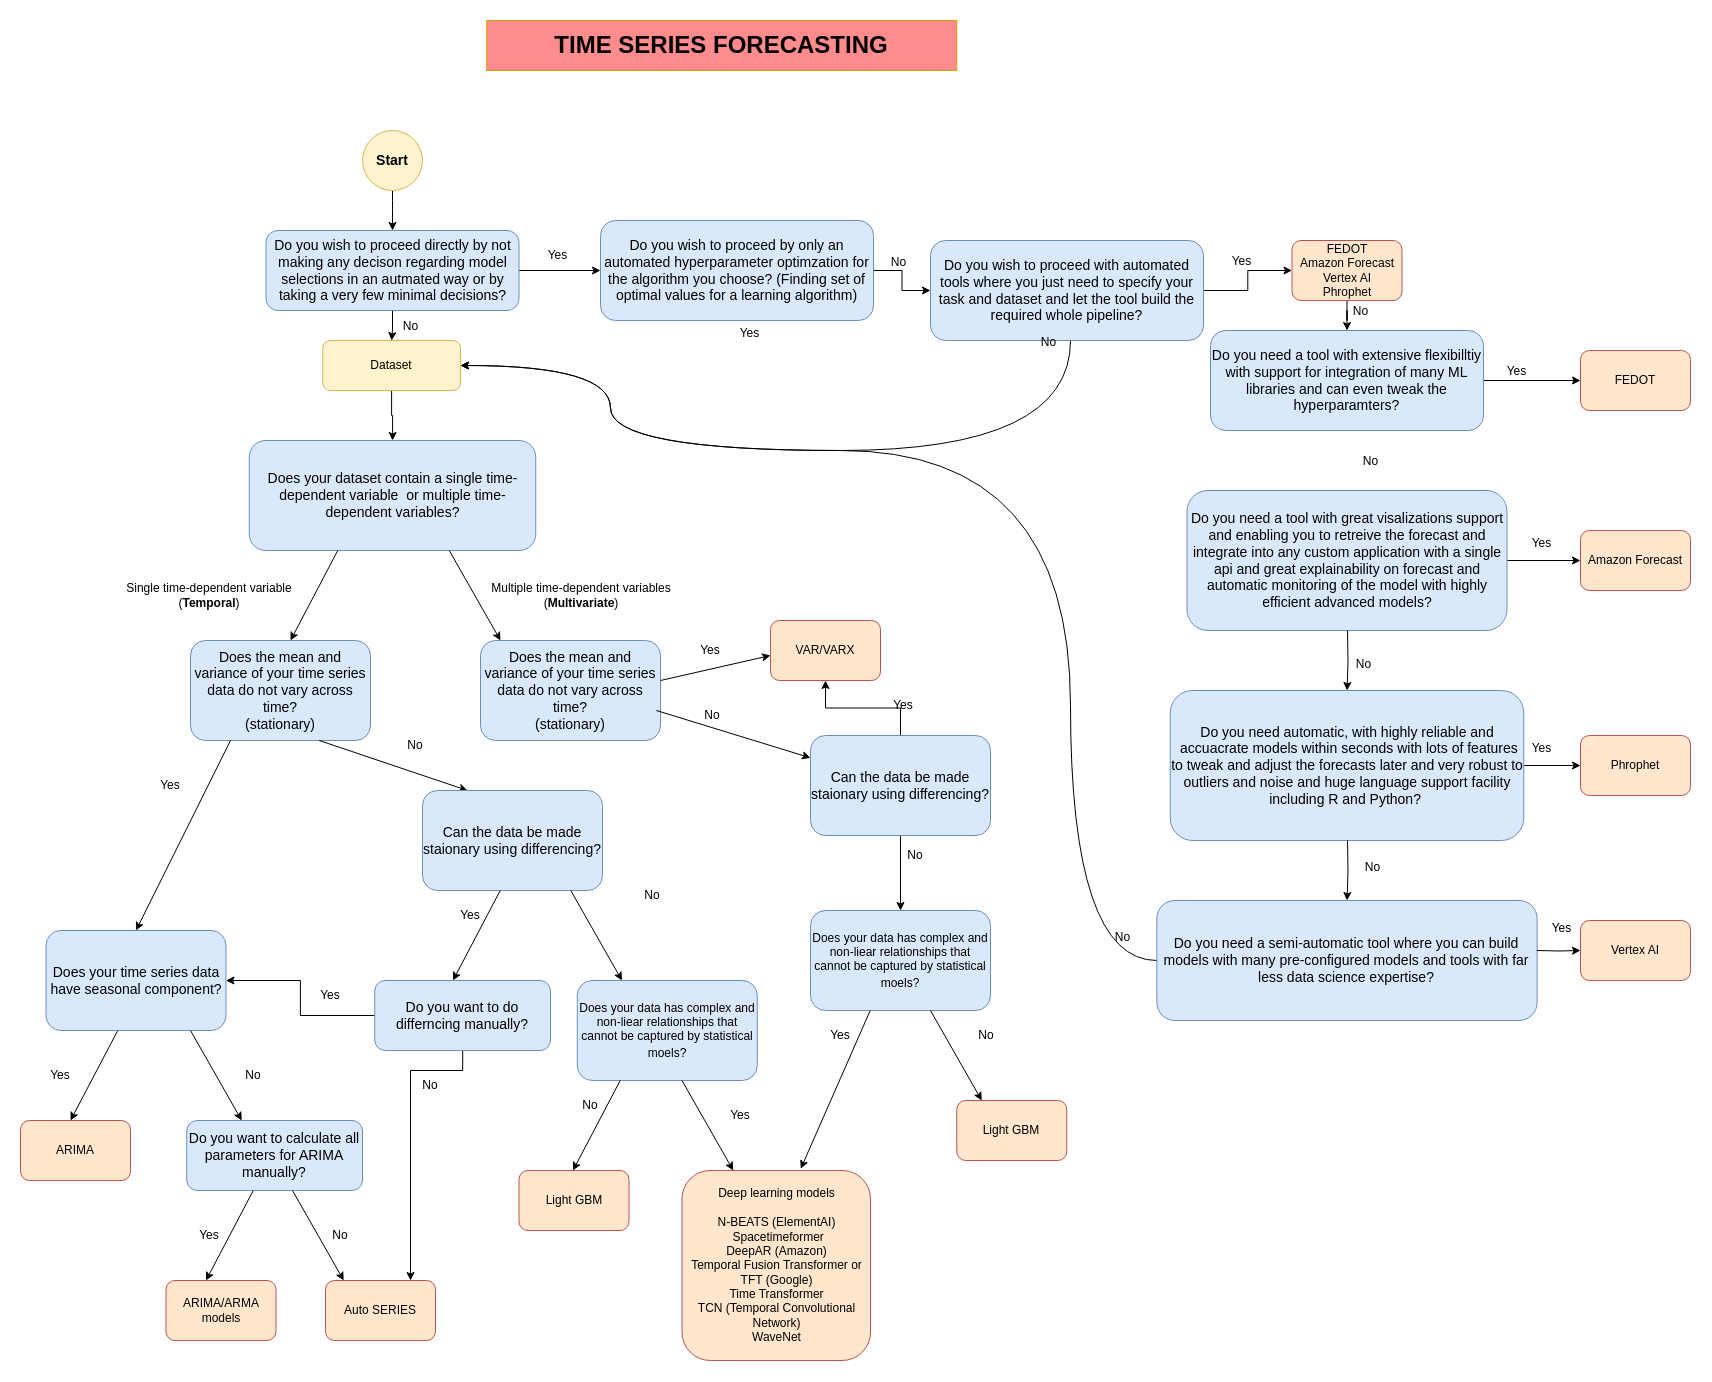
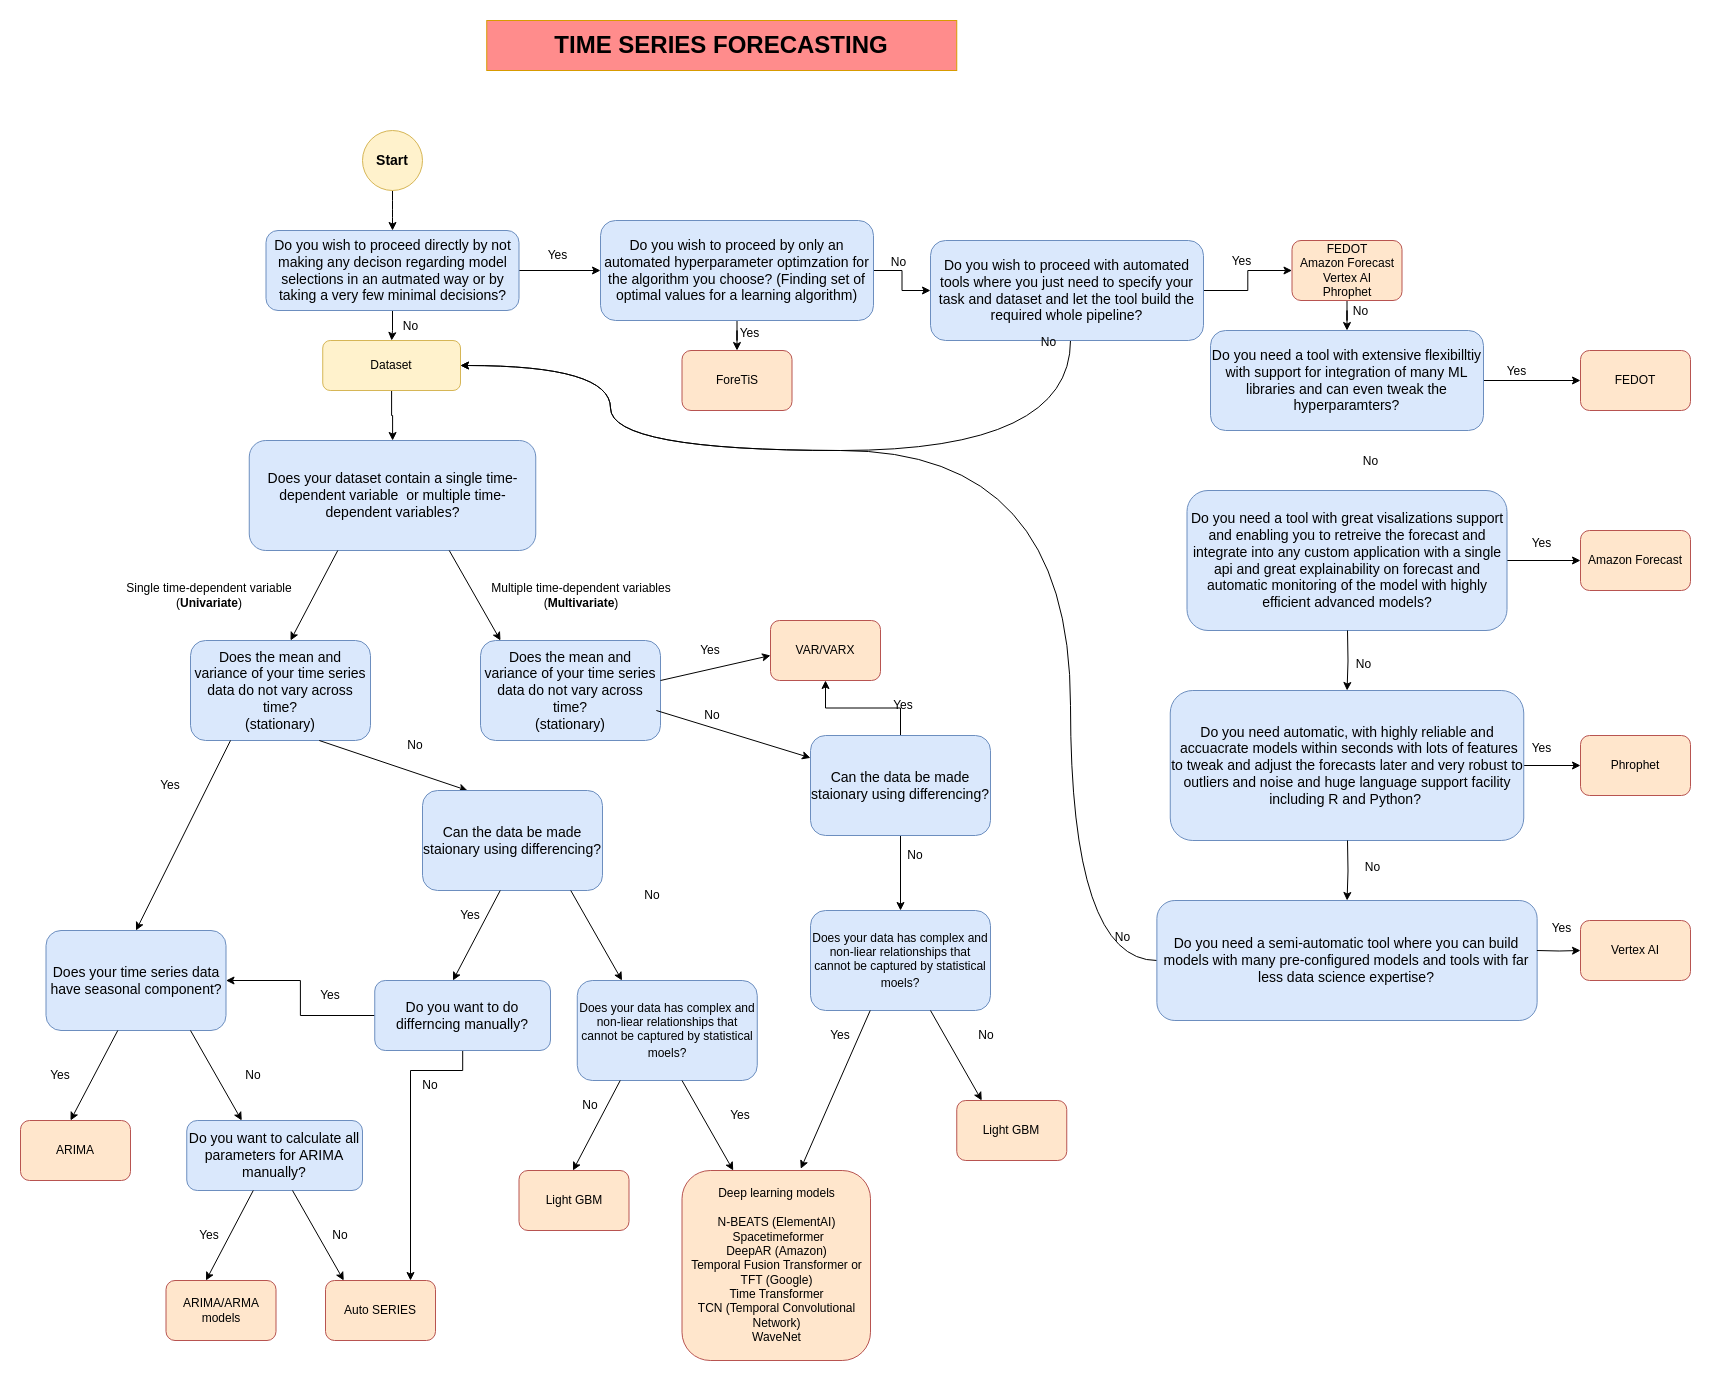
+ <mxCell id="9" value="" style="edgeStyle=orthogonalEdgeStyle;rounded=0;orthogonalLoop=1;jettySize=auto;html=1;" parent="1" source="11" target="12" edge="1"><mxGeometry relative="1" as="geometry" /></mxCell>
+ <mxCell id="12" value="ForeTiS" style="rounded=1;whiteSpace=wrap;html=1;fontSize=12;glass=0;strokeWidth=1;shadow=0;labelBackgroundColor=none;labelBorderColor=none;fillColor=#FFE6CC;strokeColor=#b85450;" parent="1" vertex="1"><mxGeometry x="681.5" y="350" width="110" height="60" as="geometry" /></mxCell>
- <mxCell id="46" value="Single time-dependent variable (&lt;b&gt;Temporal&lt;/b&gt;)" style="text;html=1;strokeColor=none;fillColor=none;align=center;verticalAlign=middle;whiteSpace=wrap;rounded=0;" parent="1" vertex="1"><mxGeometry x="120" y="580" width="178.25" height="30" as="geometry" /></mxCell>
+ <mxCell id="46" value="Single time-dependent variable (&lt;b&gt;Univariate&lt;/b&gt;)" style="text;html=1;strokeColor=none;fillColor=none;align=center;verticalAlign=middle;whiteSpace=wrap;rounded=0;" parent="1" vertex="1"><mxGeometry x="120" y="580" width="178.25" height="30" as="geometry" /></mxCell>
